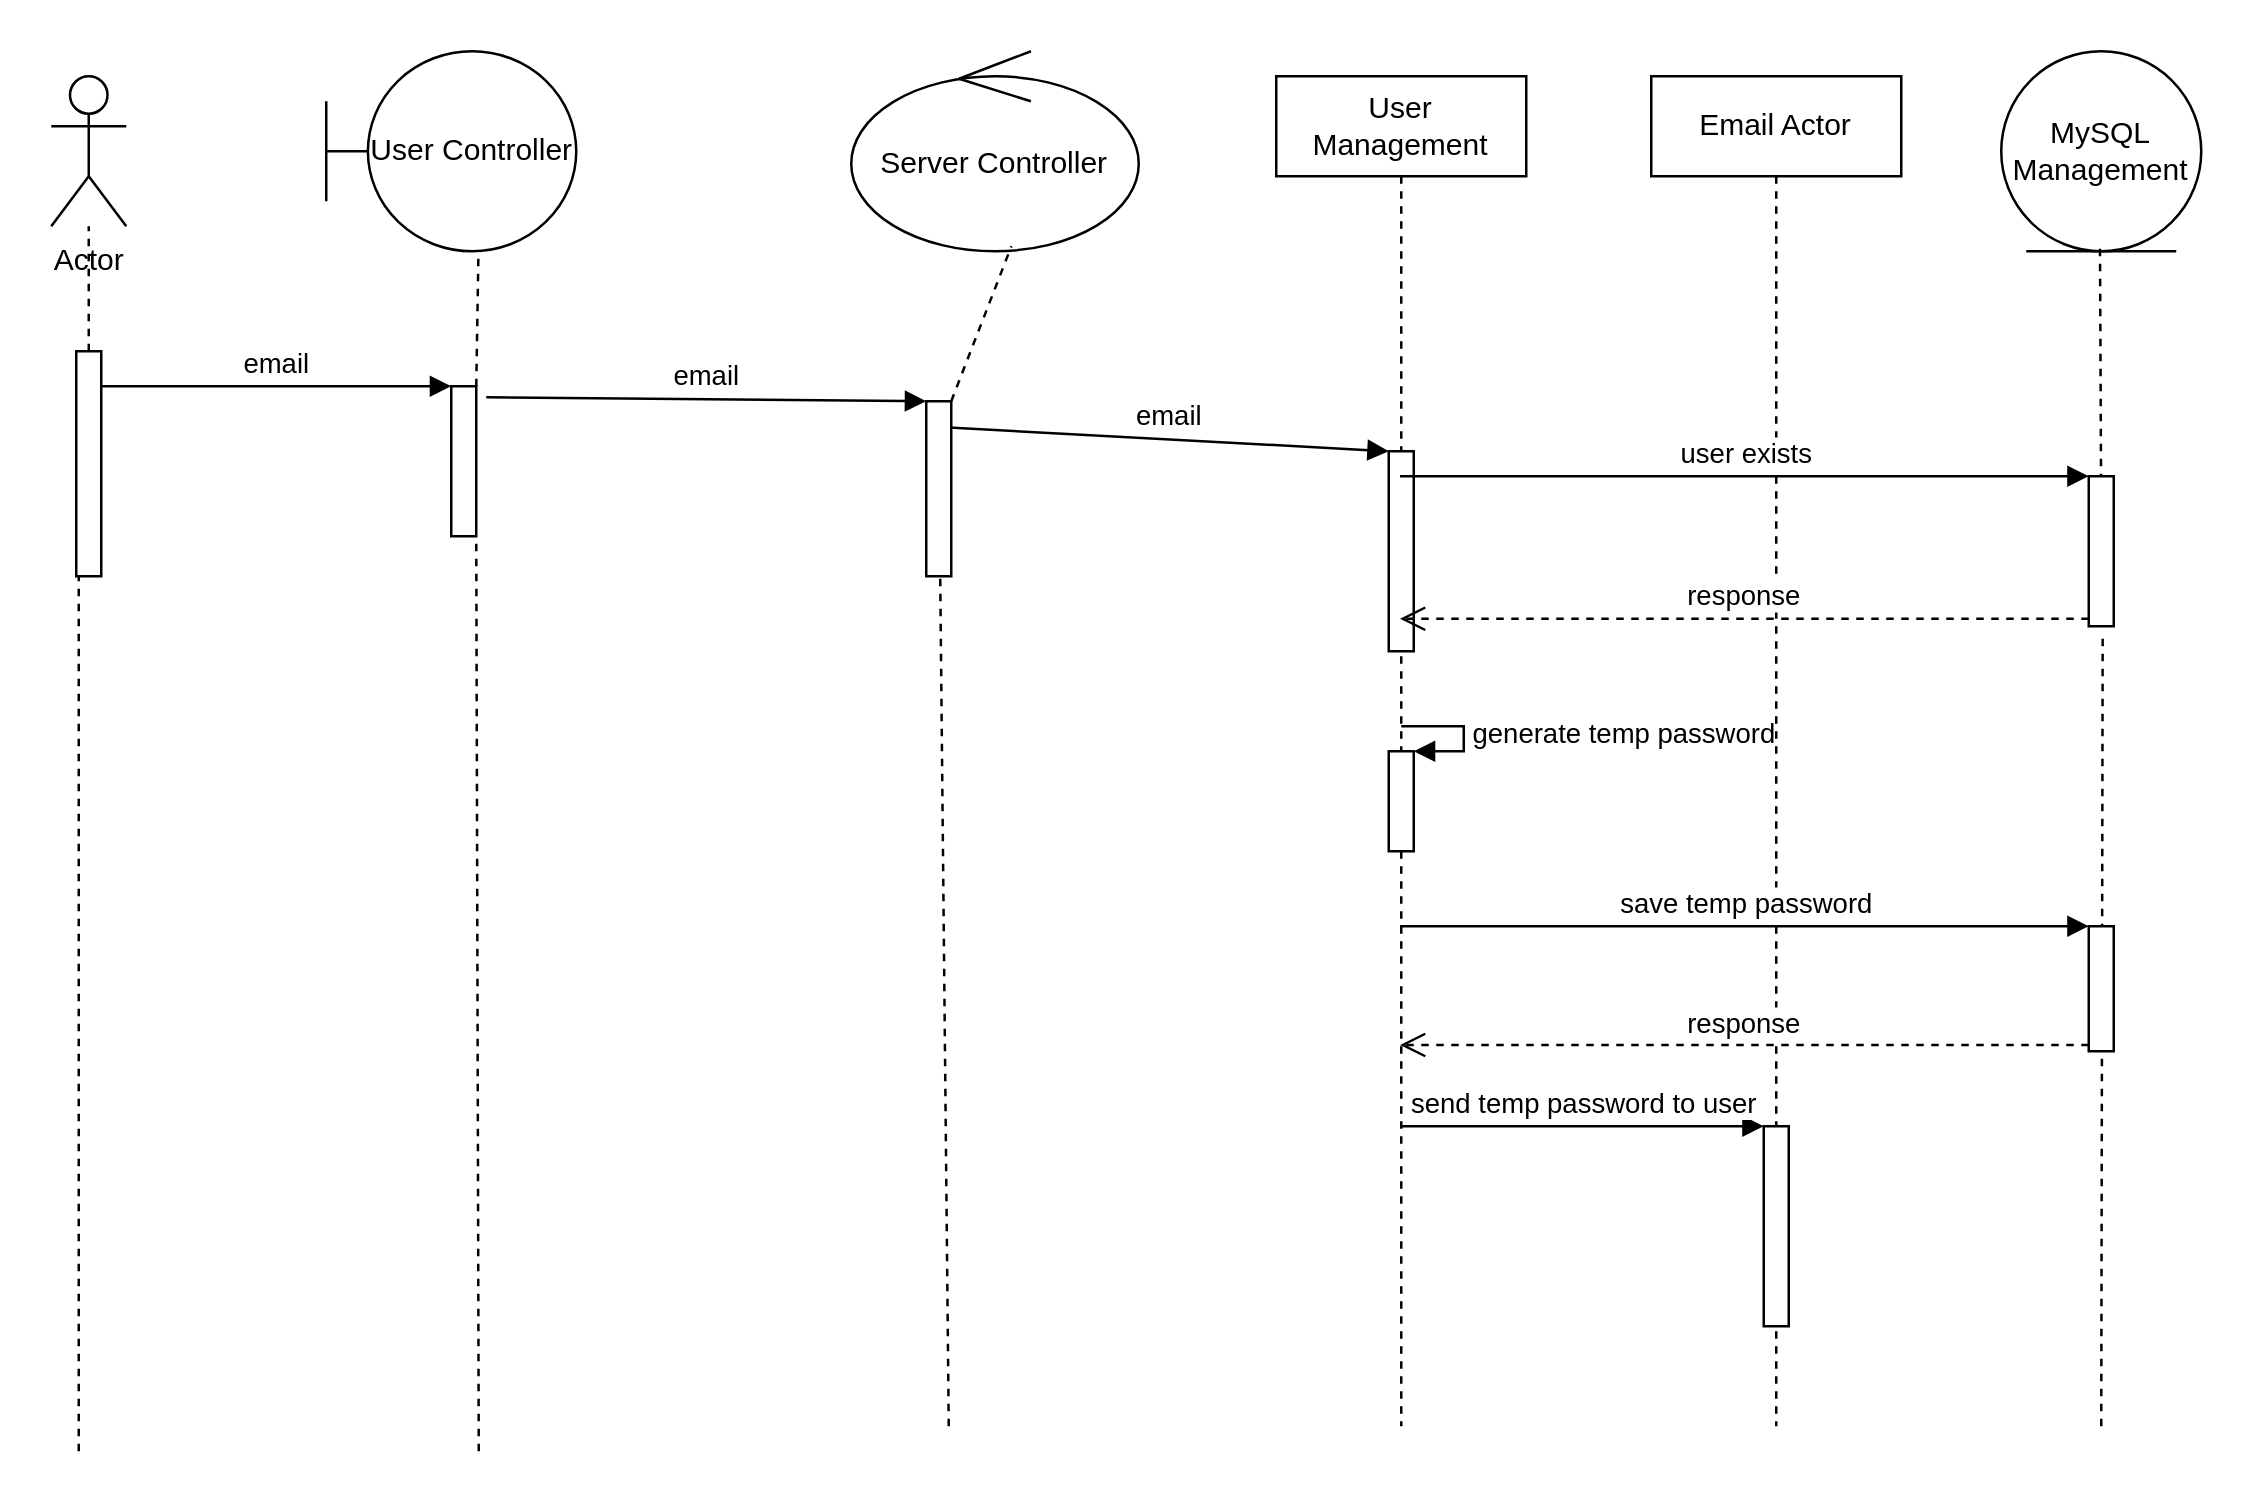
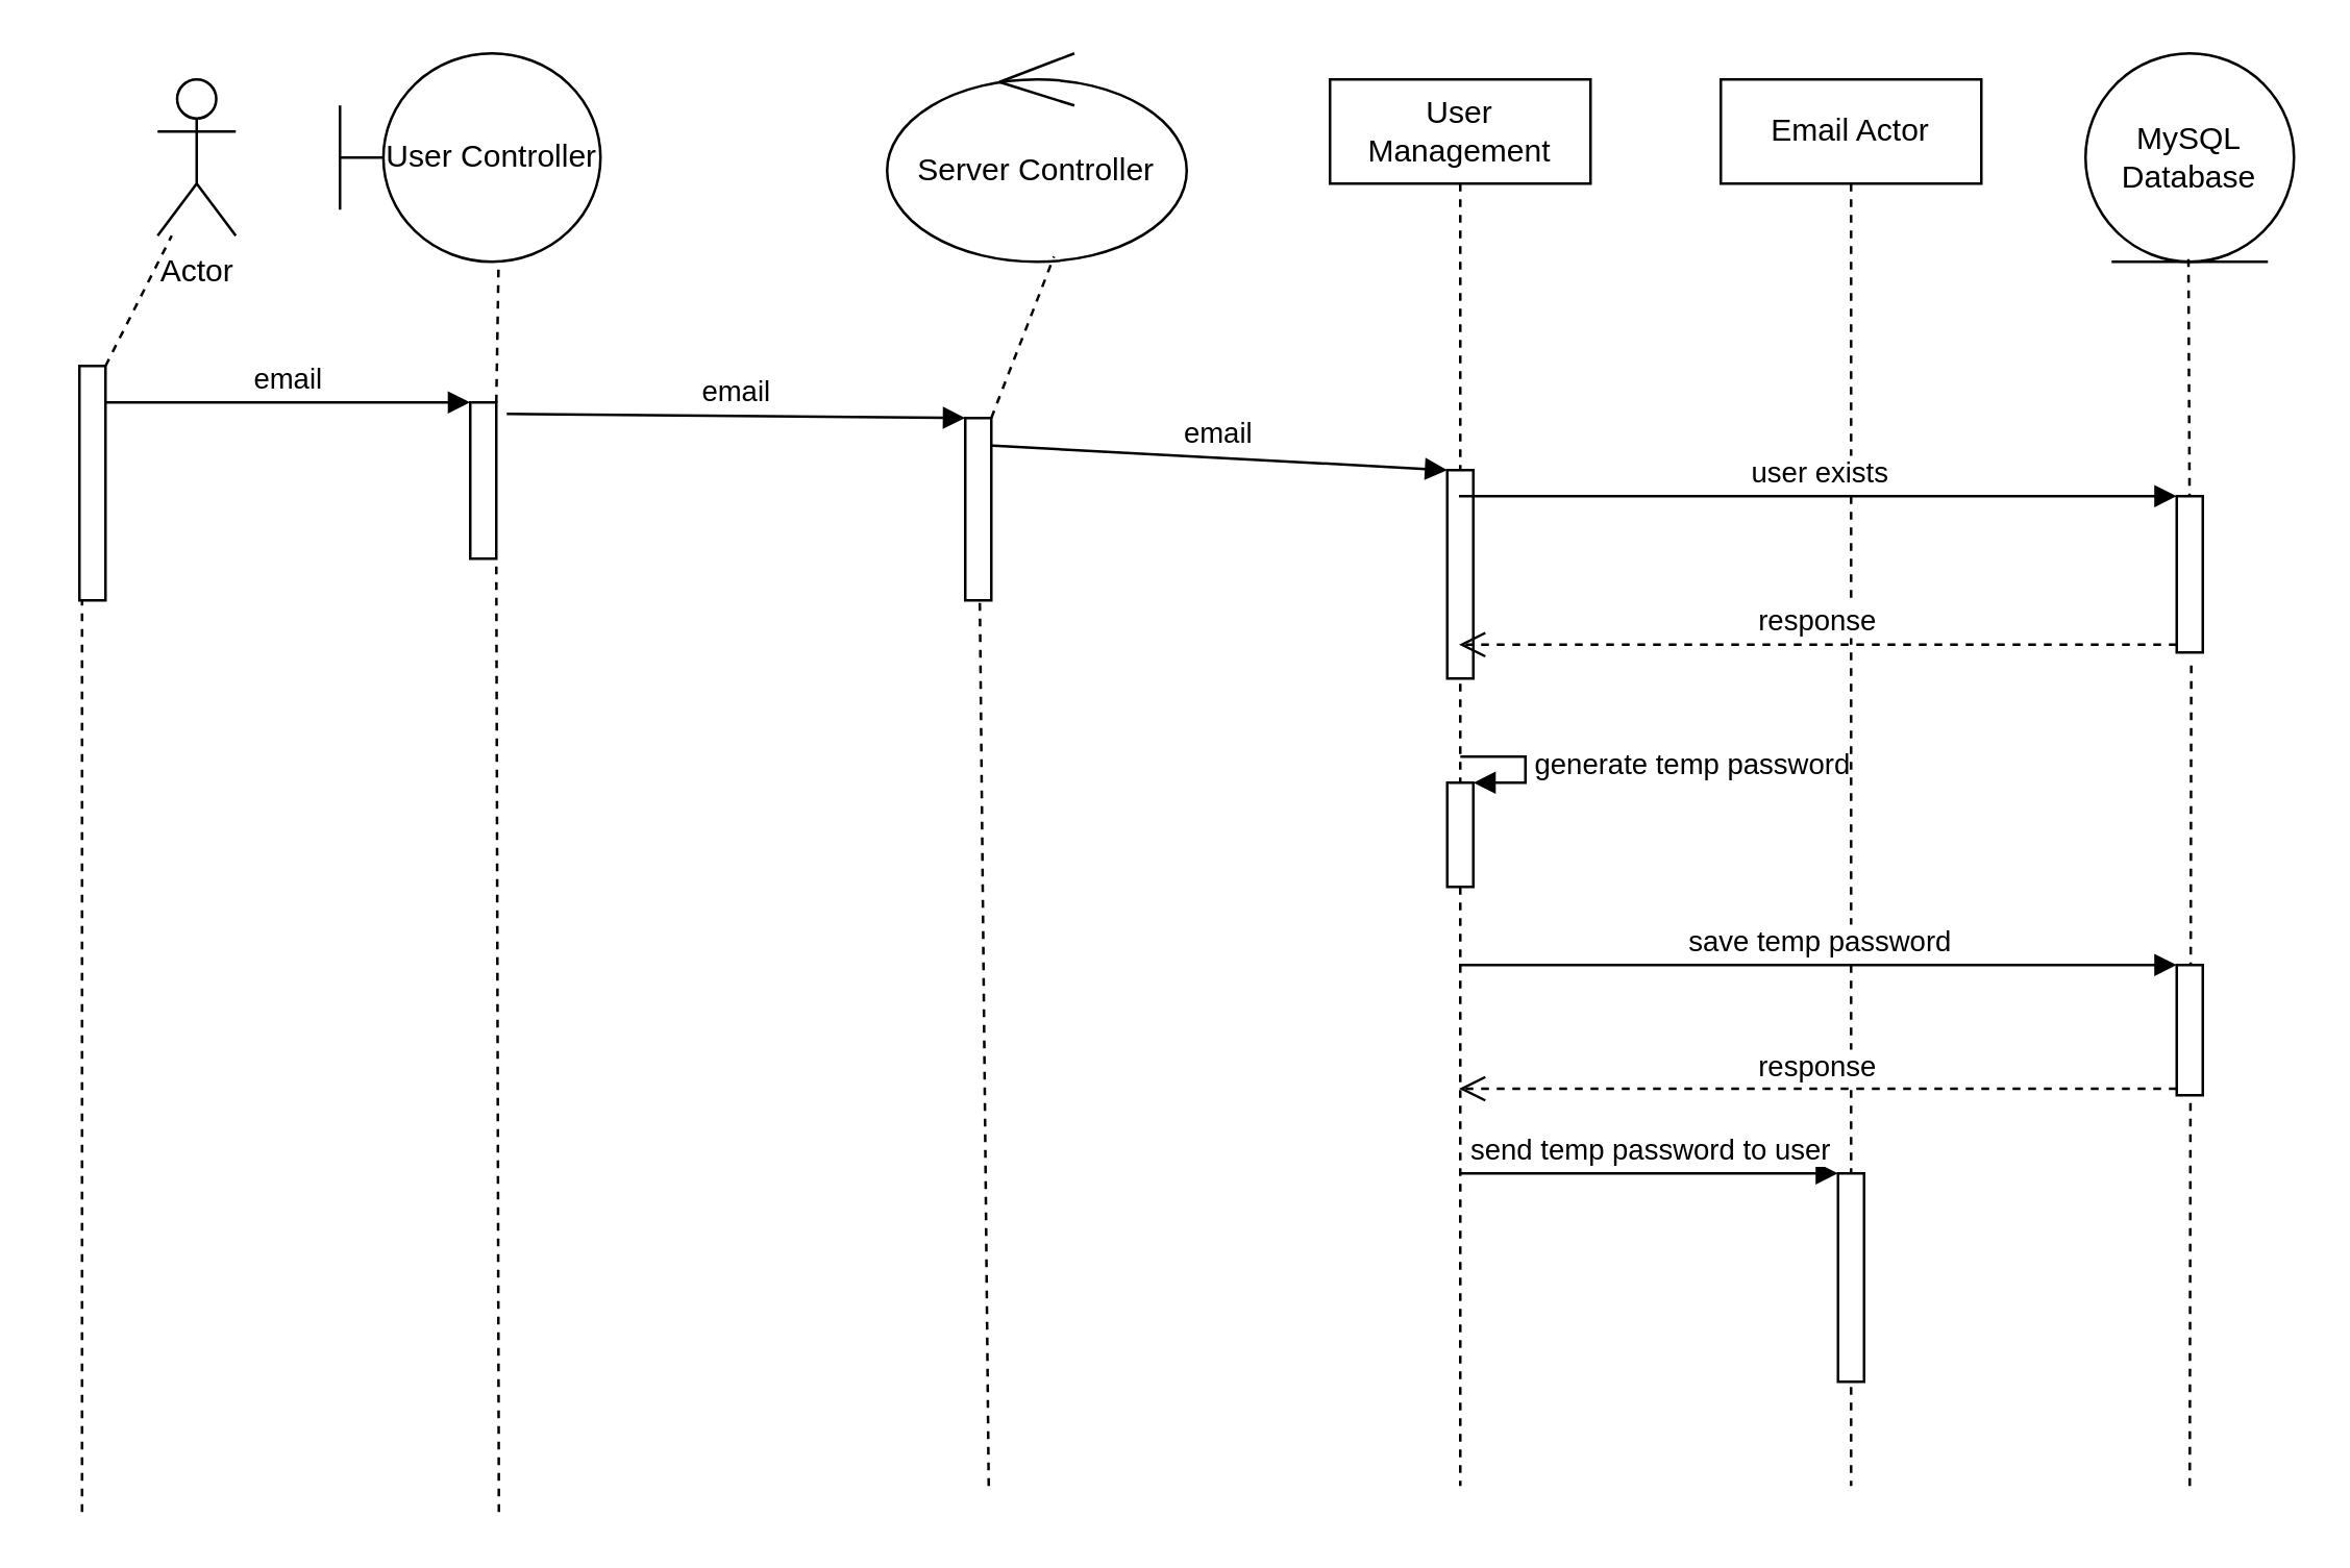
- <mxCell id="2" value="Actor" style="shape=umlActor;verticalLabelPosition=bottom;verticalAlign=top;html=1;outlineConnect=0;" vertex="1" parent="1"><mxGeometry x="20" y="30" width="30" height="60" as="geometry" /></mxCell>
+ <mxCell id="2" value="Actor" style="shape=umlActor;verticalLabelPosition=bottom;verticalAlign=top;html=1;outlineConnect=0;" vertex="1" parent="1"><mxGeometry x="60" y="30" width="30" height="60" as="geometry" /></mxCell>
- <mxCell id="13" value="MySQL Management" style="ellipse;shape=umlEntity;whiteSpace=wrap;html=1;" vertex="1" parent="1"><mxGeometry x="800" y="20" width="80" height="80" as="geometry" /></mxCell>
+ <mxCell id="13" value="MySQL Database" style="ellipse;shape=umlEntity;whiteSpace=wrap;html=1;" vertex="1" parent="1"><mxGeometry x="800" y="20" width="80" height="80" as="geometry" /></mxCell>
